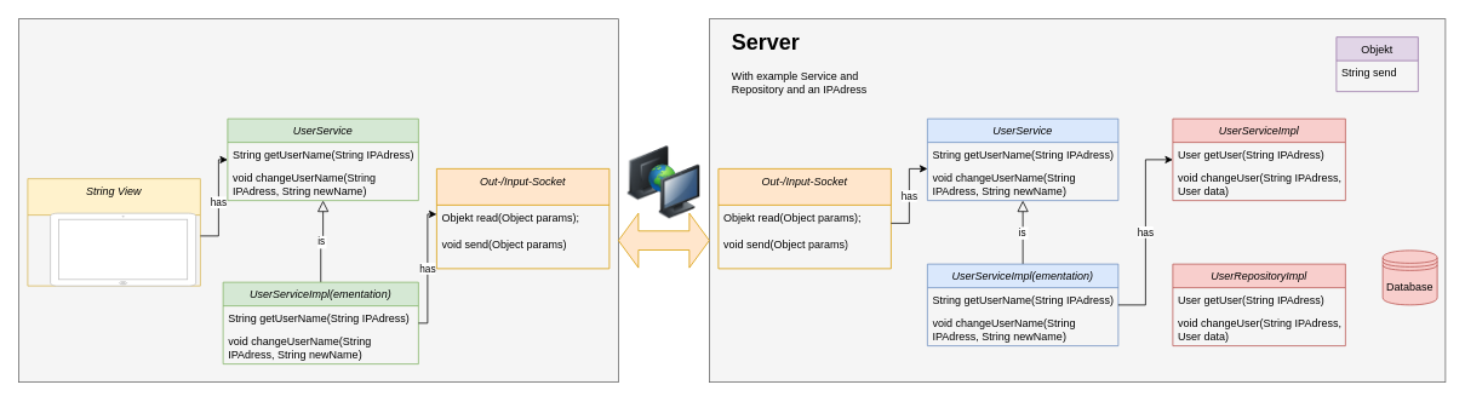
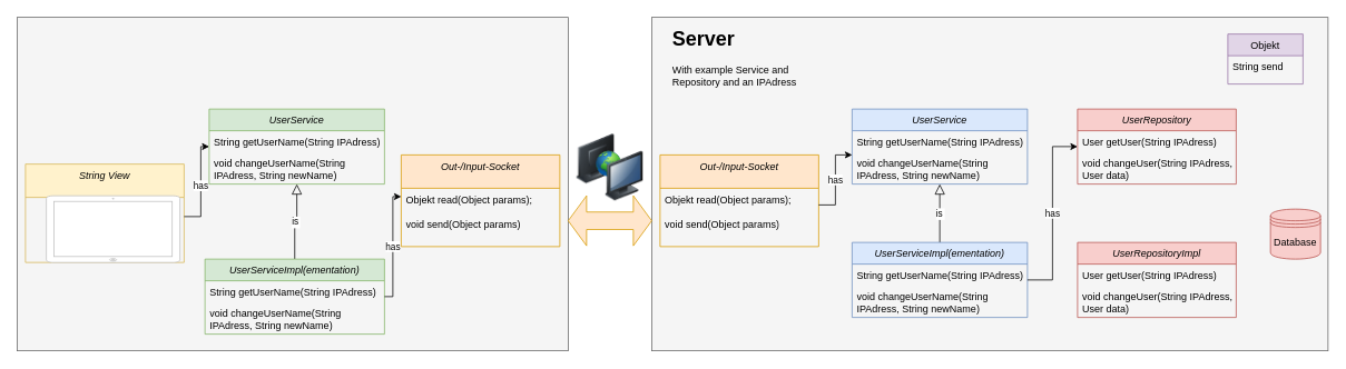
- <mxCell id="7" value="UserServiceImpl" style="swimlane;fontStyle=2;align=center;verticalAlign=top;childLayout=stackLayout;horizontal=1;startSize=26;horizontalStack=0;resizeParent=1;resizeLast=0;collapsible=1;marginBottom=0;rounded=0;shadow=0;strokeWidth=1;fillColor=#f8cecc;strokeColor=#b85450;" parent="1" vertex="1"><mxGeometry x="1290" y="130" width="190" height="90" as="geometry"><mxRectangle x="230" y="140" width="160" height="26" as="alternateBounds" /></mxGeometry></mxCell>
+ <mxCell id="7" value="UserRepository" style="swimlane;fontStyle=2;align=center;verticalAlign=top;childLayout=stackLayout;horizontal=1;startSize=26;horizontalStack=0;resizeParent=1;resizeLast=0;collapsible=1;marginBottom=0;rounded=0;shadow=0;strokeWidth=1;fillColor=#f8cecc;strokeColor=#b85450;" parent="1" vertex="1"><mxGeometry x="1290" y="130" width="190" height="90" as="geometry"><mxRectangle x="230" y="140" width="160" height="26" as="alternateBounds" /></mxGeometry></mxCell>
- <mxCell id="20" value="Database" style="shape=datastore;whiteSpace=wrap;html=1;fillColor=#f8cecc;strokeColor=#b85450;" parent="1" vertex="1"><mxGeometry x="1521" y="275" width="60" height="60" as="geometry" /></mxCell>
+ <mxCell id="20" value="Database" style="shape=datastore;whiteSpace=wrap;html=1;fillColor=#f8cecc;strokeColor=#b85450;" parent="1" vertex="1"><mxGeometry x="1521" y="250" width="60" height="60" as="geometry" /></mxCell>
